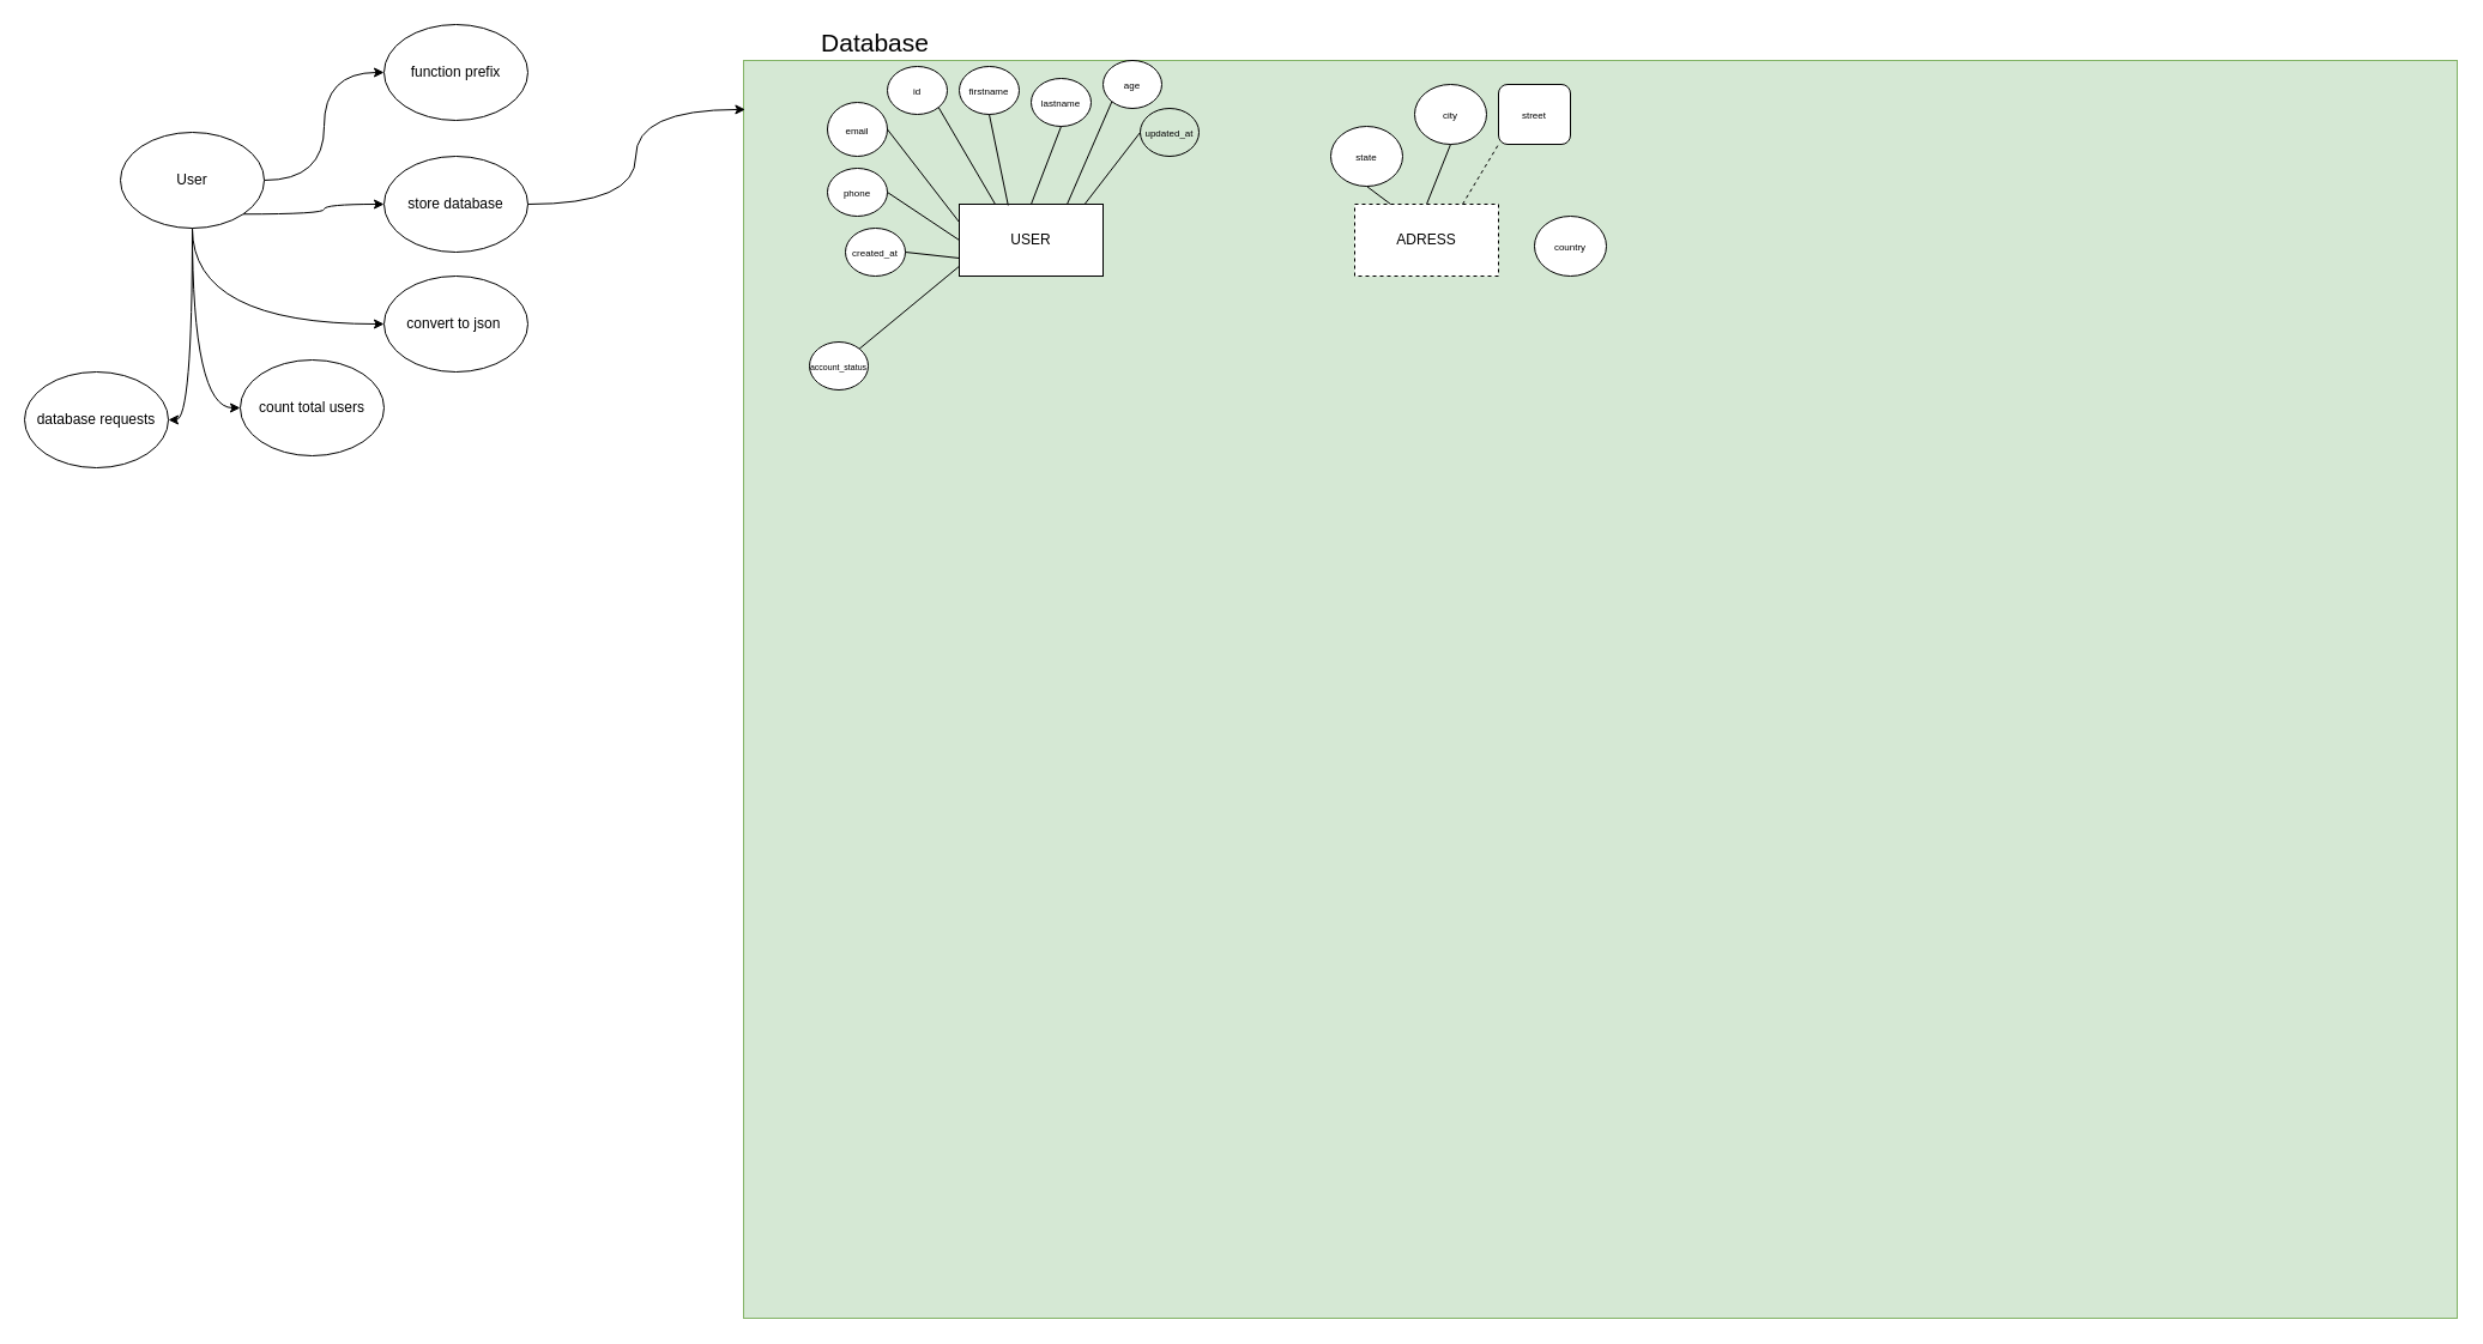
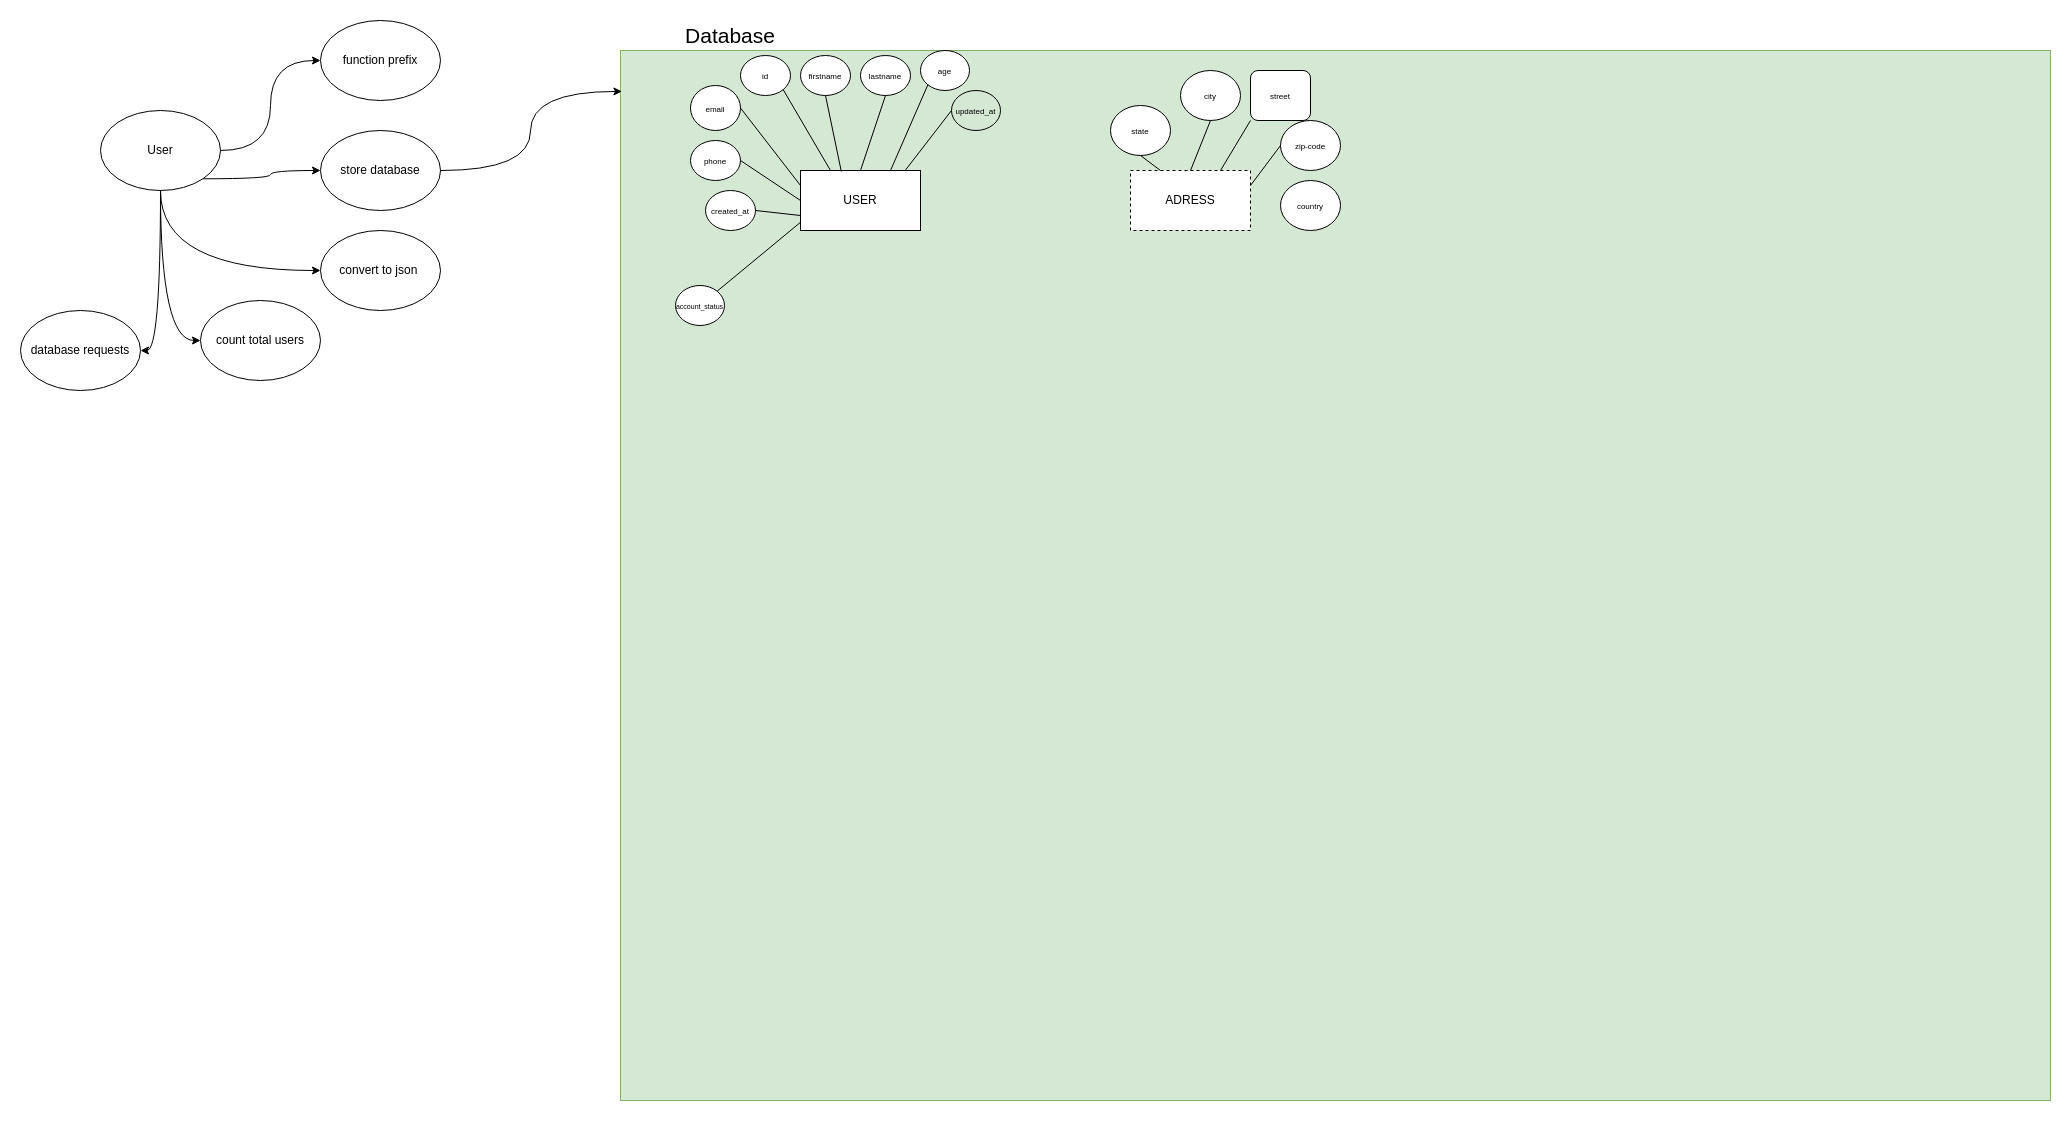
- <mxCell id="21" value="&lt;font style=&quot;font-size: 8px;&quot;&gt;lastname&lt;/font&gt;" style="ellipse;whiteSpace=wrap;html=1;" parent="1" vertex="1"><mxGeometry x="860" y="65" width="50" height="40" as="geometry" /></mxCell>
+ <mxCell id="21" value="&lt;font style=&quot;font-size: 8px;&quot;&gt;lastname&lt;/font&gt;" style="ellipse;whiteSpace=wrap;html=1;" parent="1" vertex="1"><mxGeometry x="860" y="55" width="50" height="40" as="geometry" /></mxCell>
- <mxCell id="37" value="" style="endArrow=none;html=1;rounded=0;entryX=0;entryY=1;entryDx=0;entryDy=0;exitX=0.75;exitY=0;exitDx=0;exitDy=0;dashed=1;" parent="1" source="29" target="30" edge="1"><mxGeometry width="50" height="50" relative="1" as="geometry"><mxPoint x="1180" y="190" as="sourcePoint" /><mxPoint x="1230" y="140" as="targetPoint" /></mxGeometry></mxCell>
+ <mxCell id="37" value="" style="endArrow=none;html=1;rounded=0;entryX=0;entryY=1;entryDx=0;entryDy=0;exitX=0.75;exitY=0;exitDx=0;exitDy=0;" parent="1" source="29" target="30" edge="1"><mxGeometry width="50" height="50" relative="1" as="geometry"><mxPoint x="1180" y="190" as="sourcePoint" /><mxPoint x="1230" y="140" as="targetPoint" /></mxGeometry></mxCell>
+ <mxCell id="33" value="&lt;font style=&quot;font-size: 8px;&quot;&gt;zip-code&lt;/font&gt;" style="ellipse;whiteSpace=wrap;html=1;" parent="1" vertex="1"><mxGeometry x="1280" y="120" width="60" height="50" as="geometry" /></mxCell>
+ <mxCell id="38" value="" style="endArrow=none;html=1;rounded=0;entryX=0;entryY=0.5;entryDx=0;entryDy=0;exitX=1;exitY=0.25;exitDx=0;exitDy=0;" parent="1" source="29" target="33" edge="1"><mxGeometry width="50" height="50" relative="1" as="geometry"><mxPoint x="1110" y="210" as="sourcePoint" /><mxPoint x="1160" y="160" as="targetPoint" /></mxGeometry></mxCell>
